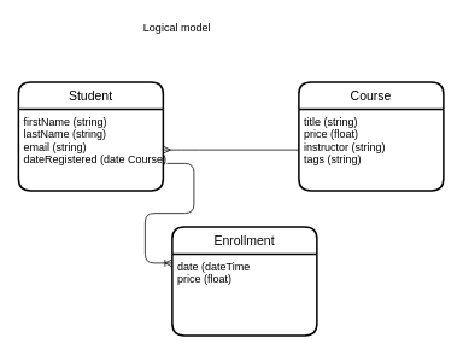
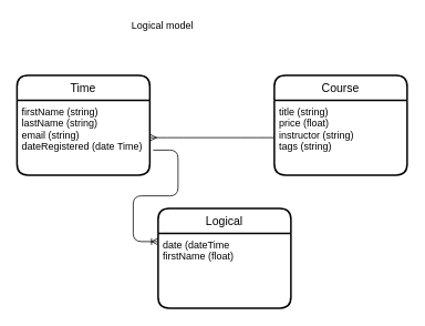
- <mxCell id="2" value="Student" style="swimlane;childLayout=stackLayout;horizontal=1;startSize=30;horizontalStack=0;rounded=1;fontSize=14;fontStyle=0;strokeWidth=2;resizeParent=0;resizeLast=1;shadow=0;dashed=0;align=center;" vertex="1" parent="1"><mxGeometry x="20" y="90" width="160" height="120" as="geometry" /></mxCell>
+ <mxCell id="2" value="Time" style="swimlane;childLayout=stackLayout;horizontal=1;startSize=30;horizontalStack=0;rounded=1;fontSize=14;fontStyle=0;strokeWidth=2;resizeParent=0;resizeLast=1;shadow=0;dashed=0;align=center;" vertex="1" parent="1"><mxGeometry x="20" y="90" width="160" height="120" as="geometry" /></mxCell>
- <mxCell id="3" value="firstName (string)&#10;lastName (string)&#10;email (string)&#10;dateRegistered (date Course)" style="align=left;strokeColor=none;fillColor=none;spacingLeft=4;fontSize=12;verticalAlign=top;resizable=0;rotatable=0;part=1;" vertex="1" parent="2"><mxGeometry y="30" width="160" height="90" as="geometry" /></mxCell>
+ <mxCell id="3" value="firstName (string)&#10;lastName (string)&#10;email (string)&#10;dateRegistered (date Time)" style="align=left;strokeColor=none;fillColor=none;spacingLeft=4;fontSize=12;verticalAlign=top;resizable=0;rotatable=0;part=1;" vertex="1" parent="2"><mxGeometry y="30" width="160" height="90" as="geometry" /></mxCell>
- <mxCell id="6" value="Enrollment" style="swimlane;childLayout=stackLayout;horizontal=1;startSize=30;horizontalStack=0;rounded=1;fontSize=14;fontStyle=0;strokeWidth=2;resizeParent=0;resizeLast=1;shadow=0;dashed=0;align=center;" vertex="1" parent="1"><mxGeometry x="190" y="250" width="160" height="120" as="geometry" /></mxCell>
+ <mxCell id="6" value="Logical" style="swimlane;childLayout=stackLayout;horizontal=1;startSize=30;horizontalStack=0;rounded=1;fontSize=14;fontStyle=0;strokeWidth=2;resizeParent=0;resizeLast=1;shadow=0;dashed=0;align=center;" vertex="1" parent="1"><mxGeometry x="190" y="250" width="160" height="120" as="geometry" /></mxCell>
- <mxCell id="7" value="date (dateTime&#10;price (float)" style="align=left;strokeColor=none;fillColor=none;spacingLeft=4;fontSize=12;verticalAlign=top;resizable=0;rotatable=0;part=1;" vertex="1" parent="6"><mxGeometry y="30" width="160" height="90" as="geometry" /></mxCell>
+ <mxCell id="7" value="date (dateTime&#10;firstName (float)" style="align=left;strokeColor=none;fillColor=none;spacingLeft=4;fontSize=12;verticalAlign=top;resizable=0;rotatable=0;part=1;" vertex="1" parent="6"><mxGeometry y="30" width="160" height="90" as="geometry" /></mxCell>
